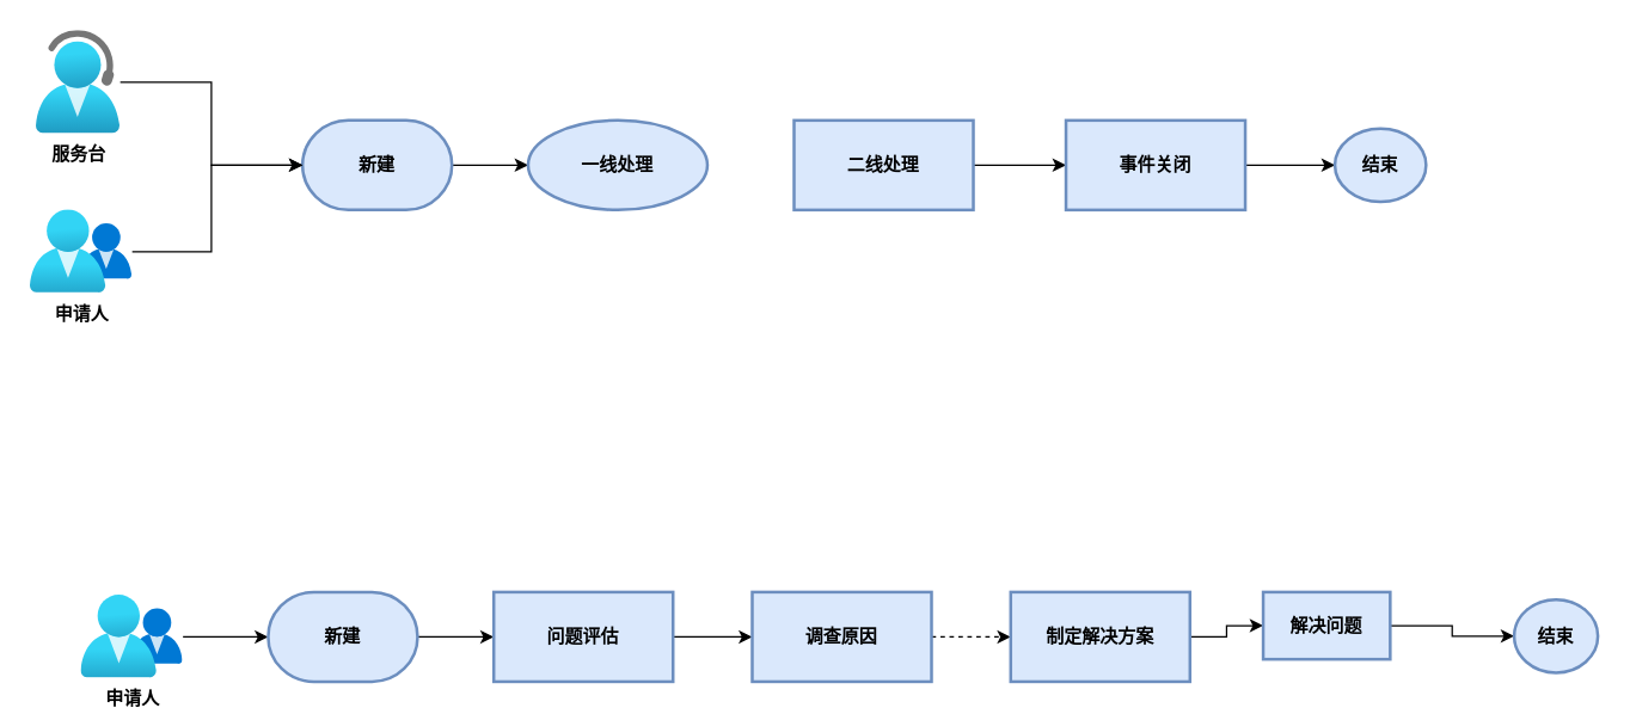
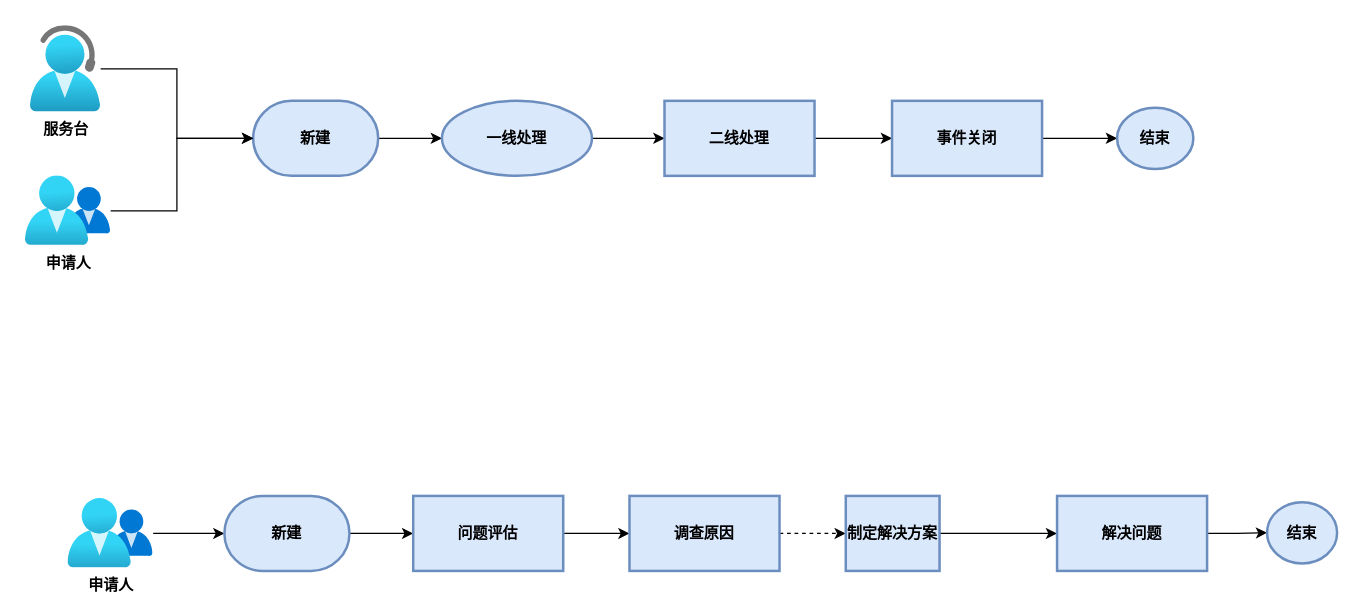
+ <mxCell id="8" value="" style="edgeStyle=orthogonalEdgeStyle;rounded=0;orthogonalLoop=1;jettySize=auto;html=1;" edge="1" parent="1" source="9" target="11"><mxGeometry relative="1" as="geometry" /></mxCell>
- <mxCell id="26" value="&lt;b&gt;解决问题&lt;/b&gt;" style="whiteSpace=wrap;html=1;fillColor=#dae8fc;strokeColor=#6c8ebf;strokeWidth=2;" vertex="1" parent="1"><mxGeometry x="845" y="396" width="85" height="45" as="geometry" /></mxCell>
+ <mxCell id="26" value="&lt;b&gt;解决问题&lt;/b&gt;" style="whiteSpace=wrap;html=1;fillColor=#dae8fc;strokeColor=#6c8ebf;strokeWidth=2;" vertex="1" parent="1"><mxGeometry x="845" y="396" width="120" height="60" as="geometry" /></mxCell>
- <mxCell id="24" value="&lt;b&gt;制定解决方案&lt;/b&gt;" style="whiteSpace=wrap;html=1;fillColor=#dae8fc;strokeColor=#6c8ebf;strokeWidth=2;" vertex="1" parent="1"><mxGeometry x="676" y="396" width="120" height="60" as="geometry" /></mxCell>
+ <mxCell id="24" value="&lt;b&gt;制定解决方案&lt;/b&gt;" style="whiteSpace=wrap;html=1;fillColor=#dae8fc;strokeColor=#6c8ebf;strokeWidth=2;" vertex="1" parent="1"><mxGeometry x="676" y="396" width="75" height="60" as="geometry" /></mxCell>
